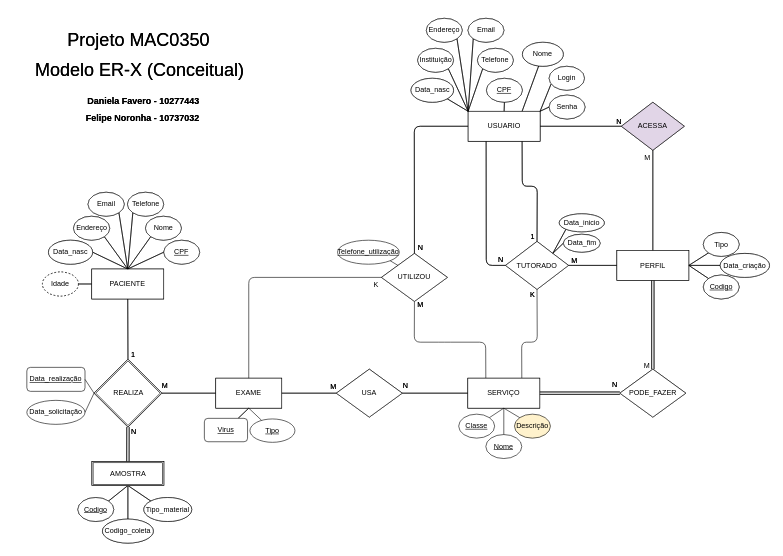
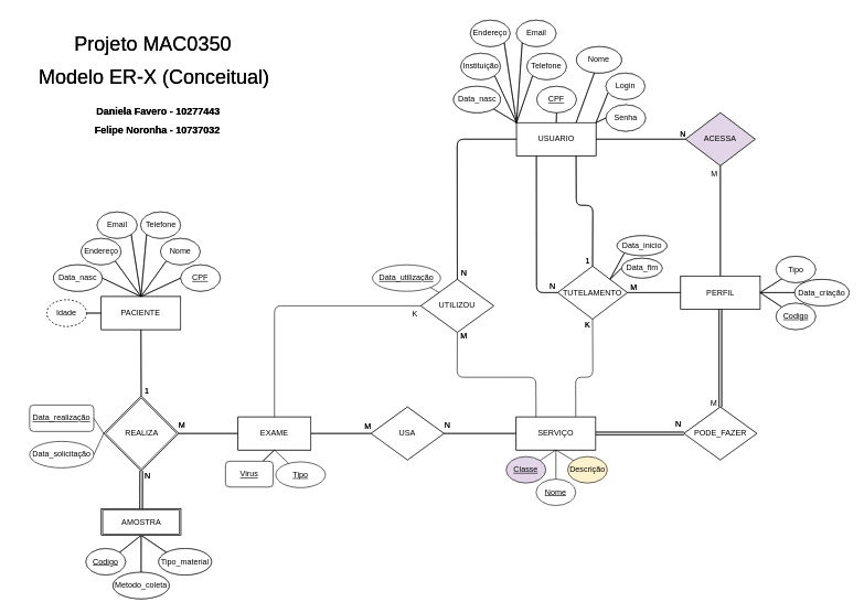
- <mxCell id="183" value="&lt;u&gt;Telefone_utilização&lt;/u&gt;" style="ellipse;whiteSpace=wrap;html=1;" parent="1" vertex="1"><mxGeometry x="562" y="400" width="103" height="40" as="geometry" /></mxCell>
+ <mxCell id="183" value="&lt;u&gt;Data_utilização&lt;/u&gt;" style="ellipse;whiteSpace=wrap;html=1;" parent="1" vertex="1"><mxGeometry x="562" y="400" width="103" height="40" as="geometry" /></mxCell>
- <mxCell id="156" value="TUTORADO" style="rhombus;whiteSpace=wrap;html=1;" parent="1" vertex="1"><mxGeometry x="842.13" y="402" width="105" height="80" as="geometry" /></mxCell>
+ <mxCell id="156" value="TUTELAMENTO" style="rhombus;whiteSpace=wrap;html=1;" parent="1" vertex="1"><mxGeometry x="842.13" y="402" width="105" height="80" as="geometry" /></mxCell>
- <mxCell id="131" value="&lt;u&gt;Classe&lt;/u&gt;" style="ellipse;whiteSpace=wrap;html=1;" parent="1" vertex="1"><mxGeometry x="764" y="690" width="60" height="40" as="geometry" /></mxCell>
+ <mxCell id="131" value="&lt;u&gt;Classe&lt;/u&gt;" style="ellipse;whiteSpace=wrap;html=1;fillColor=#e1d5e7;" parent="1" vertex="1"><mxGeometry x="764" y="690" width="60" height="40" as="geometry" /></mxCell>
- <mxCell id="102" value="Codigo_coleta" style="ellipse;whiteSpace=wrap;html=1;" parent="1" vertex="1"><mxGeometry x="170" y="865" width="85" height="40" as="geometry" /></mxCell>
+ <mxCell id="102" value="Metodo_coleta" style="ellipse;whiteSpace=wrap;html=1;" parent="1" vertex="1"><mxGeometry x="170" y="865" width="85" height="40" as="geometry" /></mxCell>
